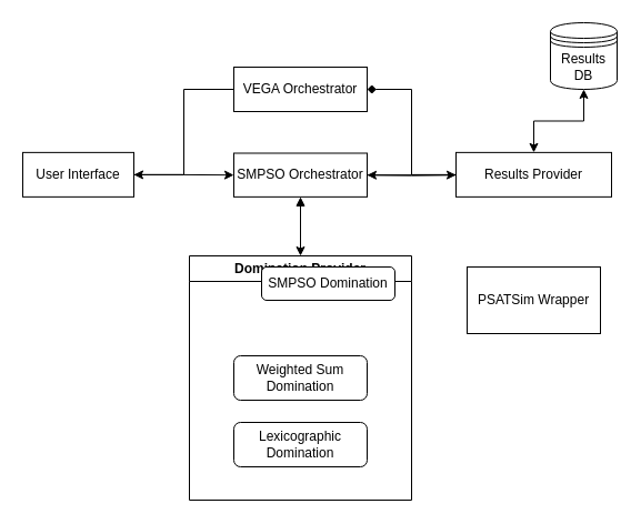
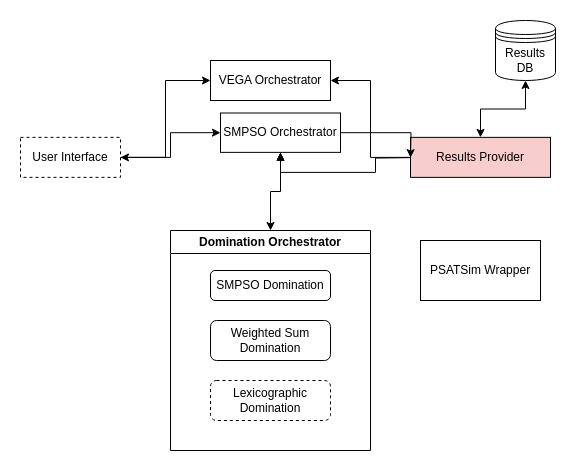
- <mxCell id="5" style="edgeStyle=orthogonalEdgeStyle;rounded=0;orthogonalLoop=1;jettySize=auto;html=1;entryX=0;entryY=0.5;entryDx=0;entryDy=0;endArrow=none;" parent="1" source="6" target="15" edge="1"><mxGeometry relative="1" as="geometry" /></mxCell>
+ <mxCell id="5" style="edgeStyle=orthogonalEdgeStyle;rounded=0;orthogonalLoop=1;jettySize=auto;html=1;entryX=0;entryY=0.5;entryDx=0;entryDy=0;" parent="1" source="6" target="15" edge="1"><mxGeometry relative="1" as="geometry" /></mxCell>
- <mxCell id="2" style="edgeStyle=orthogonalEdgeStyle;rounded=0;orthogonalLoop=1;jettySize=auto;html=1;exitX=0;exitY=0.5;exitDx=0;exitDy=0;entryX=1;entryY=0.5;entryDx=0;entryDy=0;endArrow=diamond;" parent="1" source="3" target="15" edge="1"><mxGeometry relative="1" as="geometry" /></mxCell>
+ <mxCell id="2" style="edgeStyle=orthogonalEdgeStyle;rounded=0;orthogonalLoop=1;jettySize=auto;html=1;exitX=0;exitY=0.5;exitDx=0;exitDy=0;entryX=1;entryY=0.5;entryDx=0;entryDy=0;" parent="1" source="3" target="15" edge="1"><mxGeometry relative="1" as="geometry" /></mxCell>
- <mxCell id="6" value="User Interface" style="rounded=0;whiteSpace=wrap;html=1;" parent="1" vertex="1"><mxGeometry x="20" y="136.87" width="100" height="40" as="geometry" /></mxCell>
+ <mxCell id="6" value="User Interface" style="rounded=0;whiteSpace=wrap;html=1;dashed=1;" parent="1" vertex="1"><mxGeometry x="20" y="136.87" width="100" height="40" as="geometry" /></mxCell>
- <mxCell id="3" value="Results Provider" style="rounded=0;whiteSpace=wrap;html=1;" parent="1" vertex="1"><mxGeometry x="410" y="136.87" width="140" height="40" as="geometry" /></mxCell>
+ <mxCell id="3" value="Results Provider" style="rounded=0;whiteSpace=wrap;html=1;fillColor=#f8cecc;" parent="1" vertex="1"><mxGeometry x="410" y="136.87" width="140" height="40" as="geometry" /></mxCell>
- <mxCell id="9" value="SMPSO Orchestrator" style="rounded=0;whiteSpace=wrap;html=1;" parent="1" vertex="1"><mxGeometry x="210" y="137.5" width="120" height="39.37" as="geometry" /></mxCell>
+ <mxCell id="9" value="SMPSO Orchestrator" style="rounded=0;whiteSpace=wrap;html=1;" parent="1" vertex="1"><mxGeometry x="220" y="112.5" width="120" height="39.37" as="geometry" /></mxCell>
- <mxCell id="11" value="Domination Provider" style="swimlane;whiteSpace=wrap;html=1;" parent="1" vertex="1"><mxGeometry x="170" y="230" width="200" height="220" as="geometry" /></mxCell>
+ <mxCell id="11" value="Domination Orchestrator" style="swimlane;whiteSpace=wrap;html=1;" parent="1" vertex="1"><mxGeometry x="170" y="230" width="200" height="220" as="geometry" /></mxCell>
- <mxCell id="12" value="SMPSO Domination" style="rounded=1;whiteSpace=wrap;html=1;" parent="11" vertex="1"><mxGeometry x="65" y="10" width="120" height="30" as="geometry" /></mxCell>
+ <mxCell id="12" value="SMPSO Domination" style="rounded=1;whiteSpace=wrap;html=1;" parent="11" vertex="1"><mxGeometry x="40" y="40" width="120" height="30" as="geometry" /></mxCell>
- <mxCell id="14" value="Lexicographic Domination" style="rounded=1;whiteSpace=wrap;html=1;" parent="11" vertex="1"><mxGeometry x="40" y="150" width="120" height="40" as="geometry" /></mxCell>
+ <mxCell id="14" value="Lexicographic Domination" style="rounded=1;whiteSpace=wrap;html=1;dashed=1;" parent="11" vertex="1"><mxGeometry x="40" y="150" width="120" height="40" as="geometry" /></mxCell>
